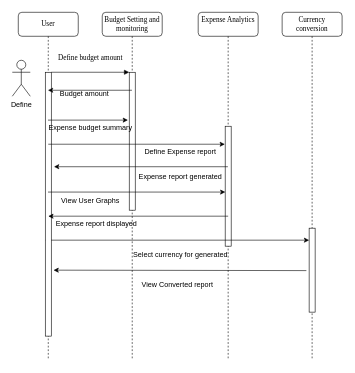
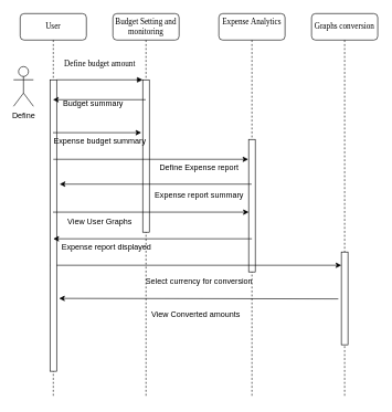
- <mxCell id="8" value="Currency conversion" style="shape=umlLifeline;perimeter=lifelinePerimeter;whiteSpace=wrap;html=1;container=1;collapsible=0;recursiveResize=0;outlineConnect=0;rounded=1;shadow=0;comic=0;labelBackgroundColor=none;strokeWidth=1;fontFamily=Verdana;fontSize=12;align=center;" parent="1" vertex="1"><mxGeometry x="470" y="20" width="100" height="580" as="geometry" /></mxCell>
+ <mxCell id="8" value="Graphs conversion" style="shape=umlLifeline;perimeter=lifelinePerimeter;whiteSpace=wrap;html=1;container=1;collapsible=0;recursiveResize=0;outlineConnect=0;rounded=1;shadow=0;comic=0;labelBackgroundColor=none;strokeWidth=1;fontFamily=Verdana;fontSize=12;align=center;" parent="1" vertex="1"><mxGeometry x="470" y="20" width="100" height="580" as="geometry" /></mxCell>
- <mxCell id="15" value="Budget amount&lt;div&gt;&lt;br&gt;&lt;/div&gt;" style="text;html=1;align=center;verticalAlign=middle;resizable=0;points=[];autosize=1;strokeColor=none;fillColor=none;" vertex="1" parent="1"><mxGeometry x="90" y="143" width="100" height="40" as="geometry" /></mxCell>
+ <mxCell id="15" value="Budget summary&lt;div&gt;&lt;br&gt;&lt;/div&gt;" style="text;html=1;align=center;verticalAlign=middle;resizable=0;points=[];autosize=1;strokeColor=none;fillColor=none;" vertex="1" parent="1"><mxGeometry x="90" y="143" width="100" height="40" as="geometry" /></mxCell>
- <mxCell id="21" value="Expense report generated" style="text;html=1;align=center;verticalAlign=middle;resizable=0;points=[];autosize=1;strokeColor=none;fillColor=none;" vertex="1" parent="1"><mxGeometry x="220" y="280" width="160" height="30" as="geometry" /></mxCell>
+ <mxCell id="21" value="Expense report summary" style="text;html=1;align=center;verticalAlign=middle;resizable=0;points=[];autosize=1;strokeColor=none;fillColor=none;" vertex="1" parent="1"><mxGeometry x="220" y="280" width="160" height="30" as="geometry" /></mxCell>
- <mxCell id="26" value="Select currency for generated" style="text;html=1;align=center;verticalAlign=middle;resizable=0;points=[];autosize=1;strokeColor=none;fillColor=none;" vertex="1" parent="1"><mxGeometry x="210" y="410" width="180" height="30" as="geometry" /></mxCell>
+ <mxCell id="26" value="Select currency for conversion" style="text;html=1;align=center;verticalAlign=middle;resizable=0;points=[];autosize=1;strokeColor=none;fillColor=none;" vertex="1" parent="1"><mxGeometry x="210" y="410" width="180" height="30" as="geometry" /></mxCell>
- <mxCell id="27" value="View Converted report" style="text;html=1;align=center;verticalAlign=middle;resizable=0;points=[];autosize=1;strokeColor=none;fillColor=none;" vertex="1" parent="1"><mxGeometry x="215" y="460" width="160" height="30" as="geometry" /></mxCell>
+ <mxCell id="27" value="View Converted amounts" style="text;html=1;align=center;verticalAlign=middle;resizable=0;points=[];autosize=1;strokeColor=none;fillColor=none;" vertex="1" parent="1"><mxGeometry x="215" y="460" width="160" height="30" as="geometry" /></mxCell>
